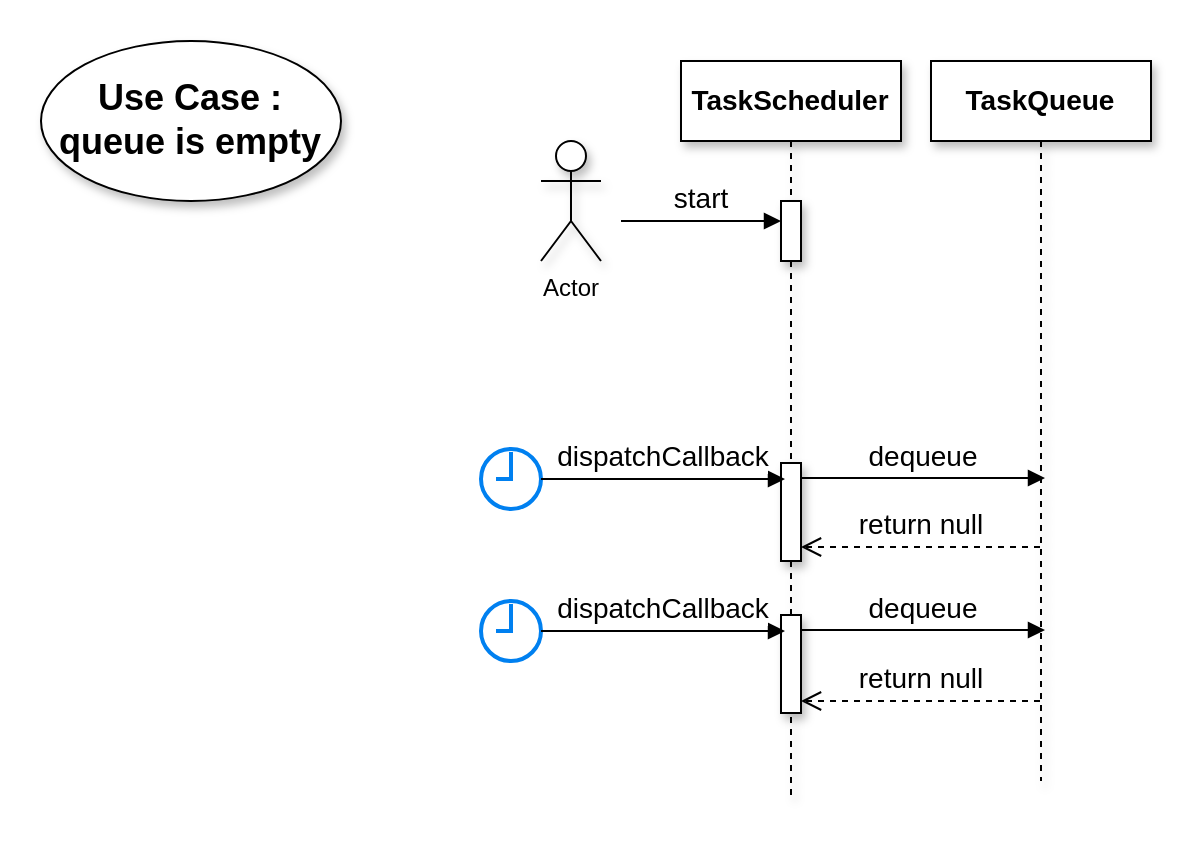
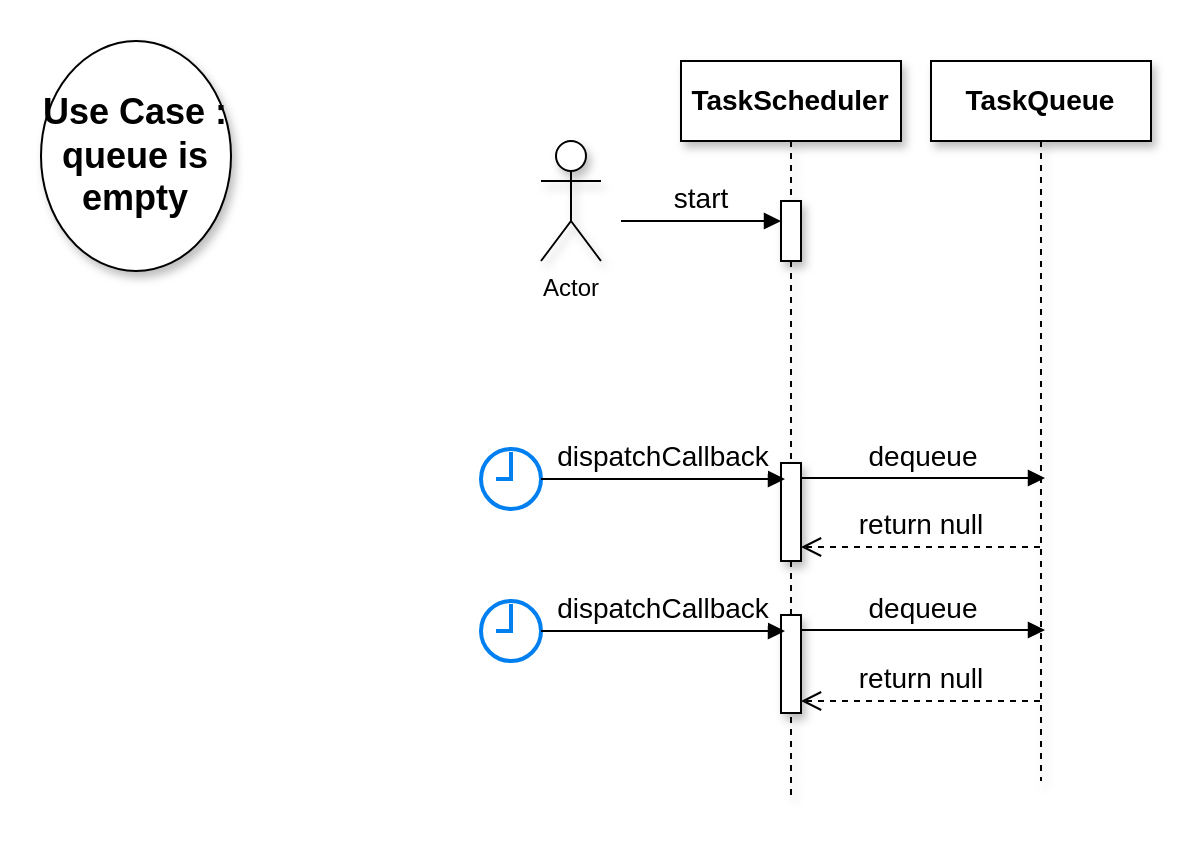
- <mxCell id="12" value="&lt;font style=&quot;font-size: 18px&quot;&gt;&lt;b&gt;Use Case : queue is empty&lt;/b&gt;&lt;/font&gt;" style="ellipse;whiteSpace=wrap;html=1;shadow=1;" parent="1" vertex="1"><mxGeometry x="20" y="20" width="150" height="80" as="geometry" /></mxCell>
+ <mxCell id="12" value="&lt;font style=&quot;font-size: 18px&quot;&gt;&lt;b&gt;Use Case : queue is empty&lt;/b&gt;&lt;/font&gt;" style="ellipse;whiteSpace=wrap;html=1;shadow=1;" parent="1" vertex="1"><mxGeometry x="20" y="20" width="95" height="115" as="geometry" /></mxCell>
